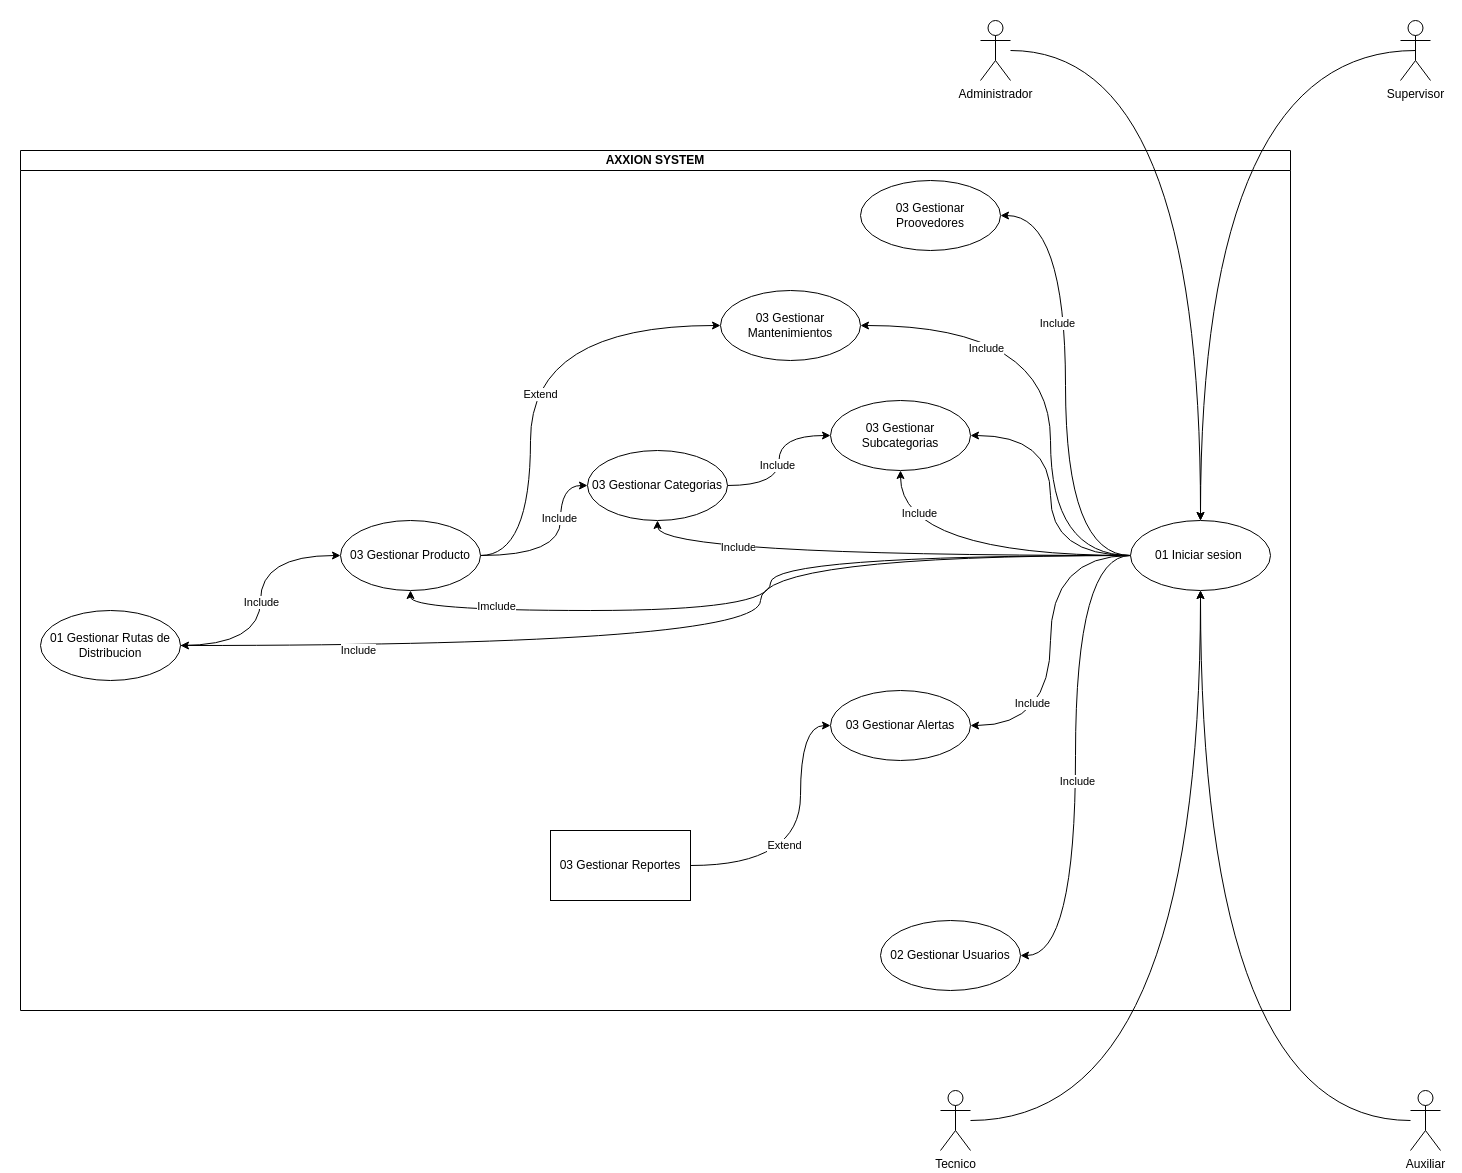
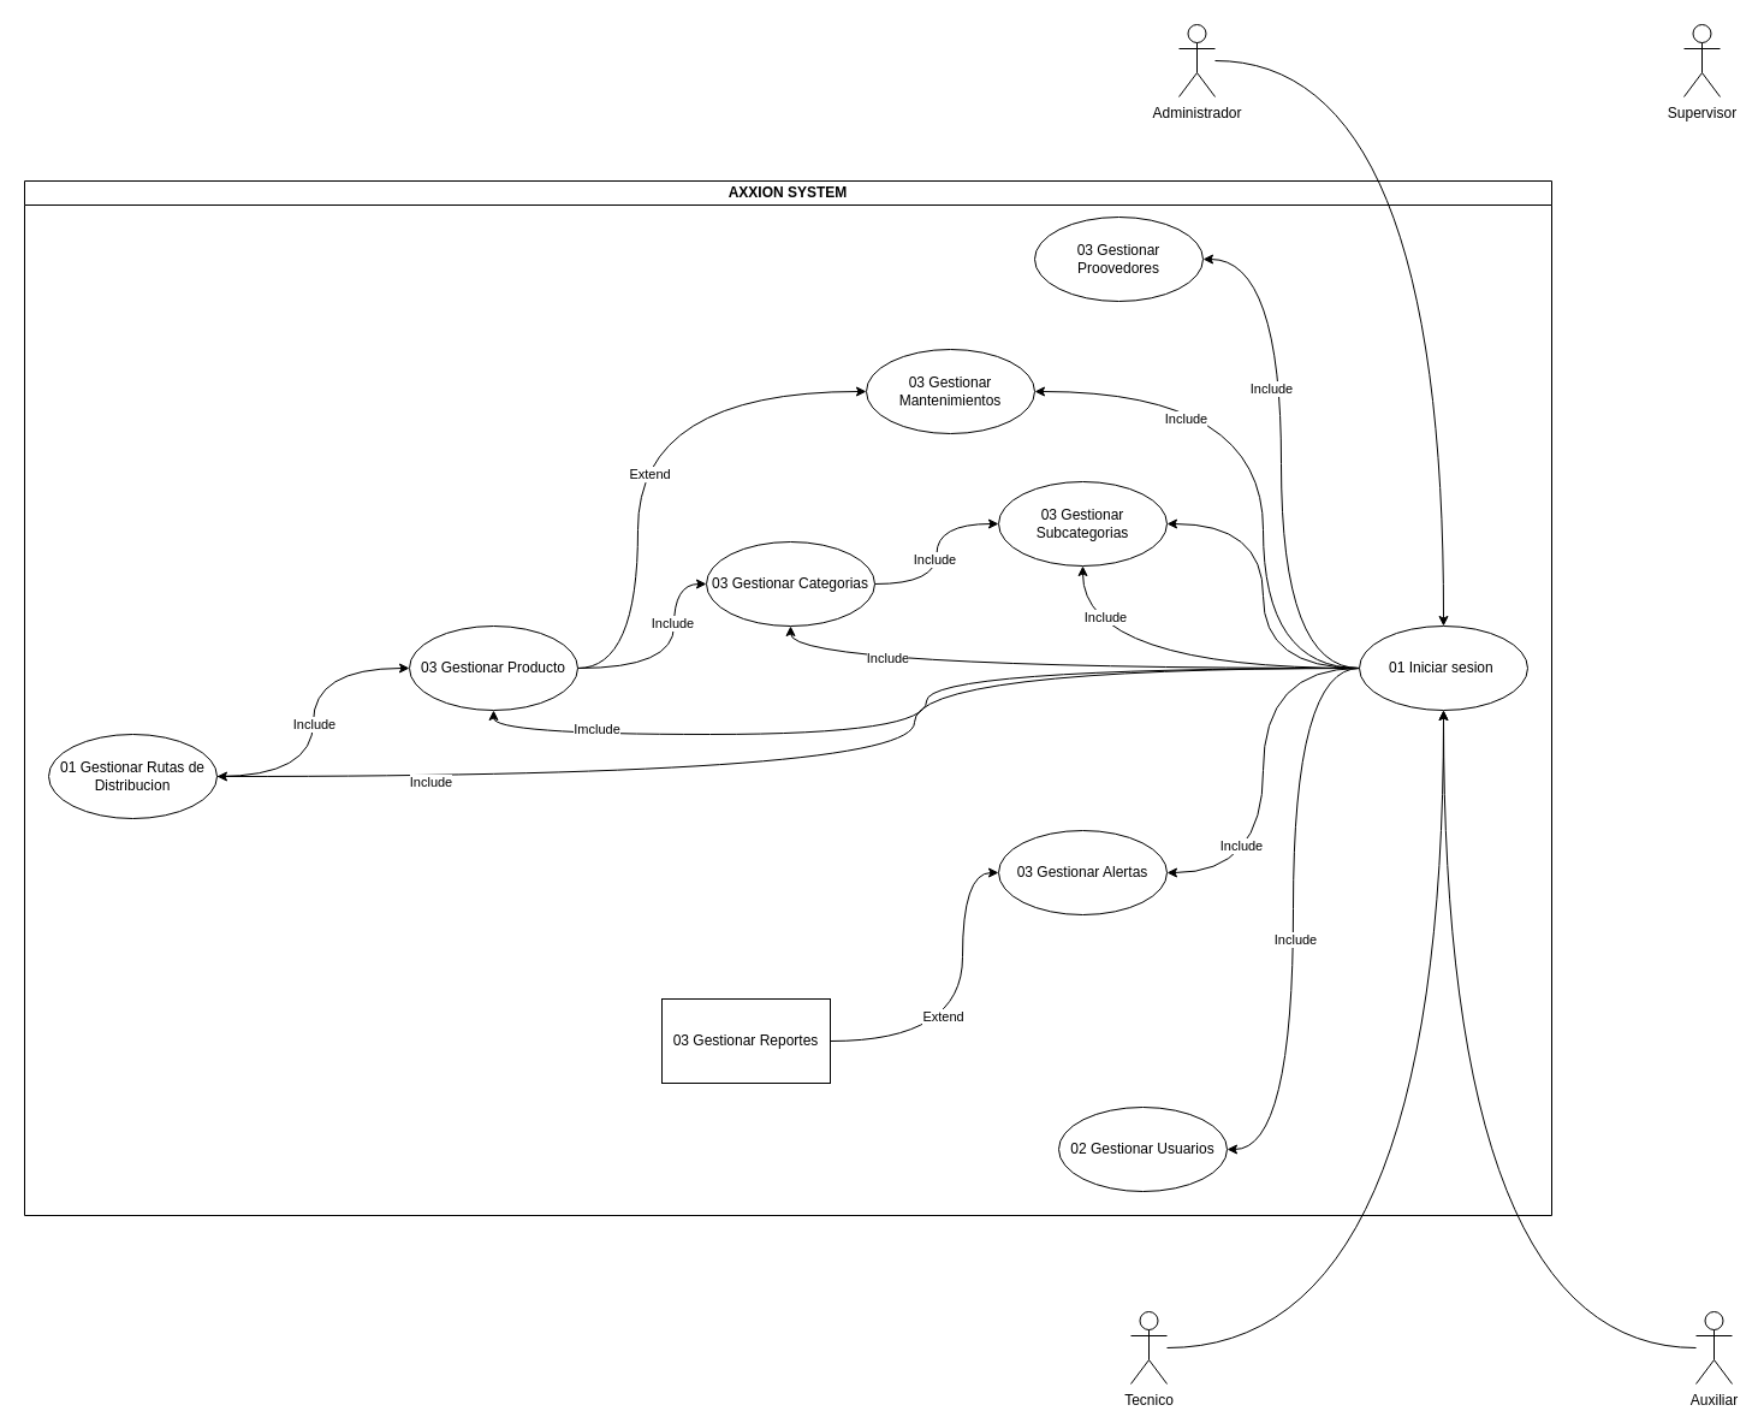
- <mxCell id="43" style="edgeStyle=orthogonalEdgeStyle;rounded=0;orthogonalLoop=1;jettySize=auto;html=1;exitX=0.5;exitY=0.5;exitDx=0;exitDy=0;exitPerimeter=0;entryX=0.5;entryY=0;entryDx=0;entryDy=0;curved=1;" edge="1" parent="1" source="44" target="20"><mxGeometry relative="1" as="geometry" /></mxCell>
